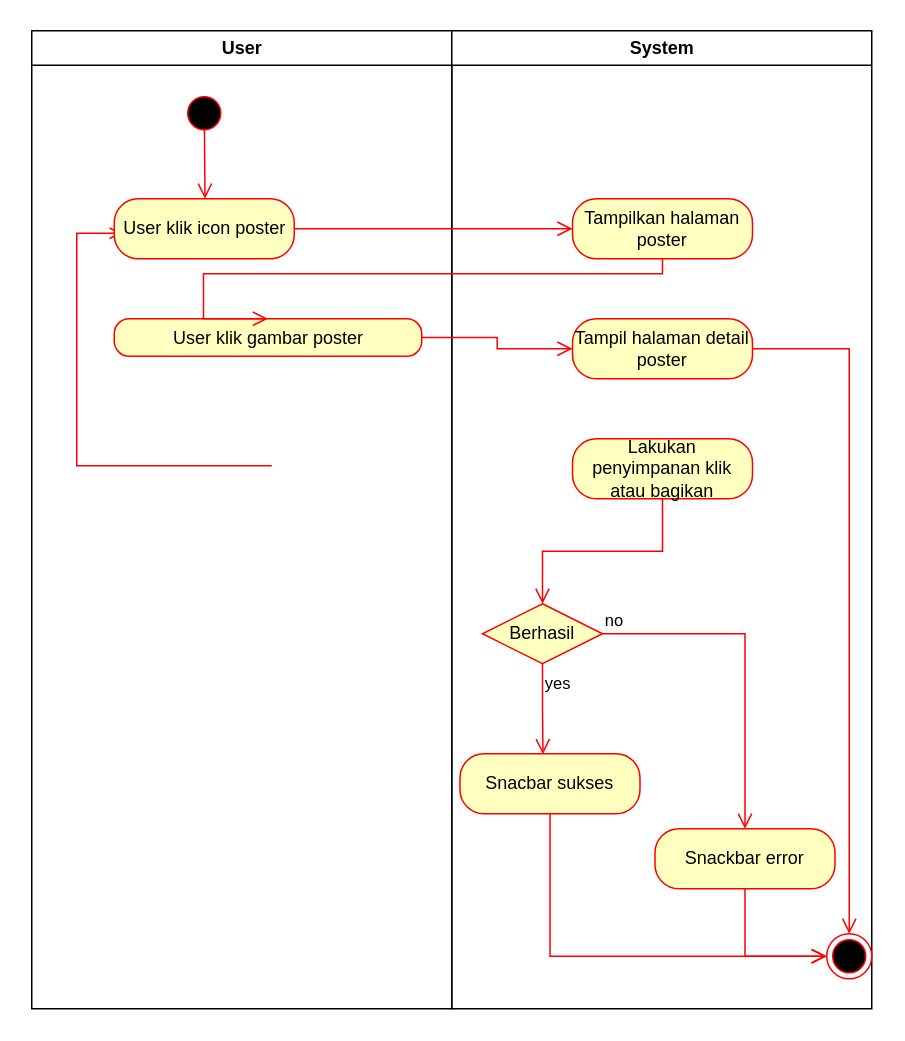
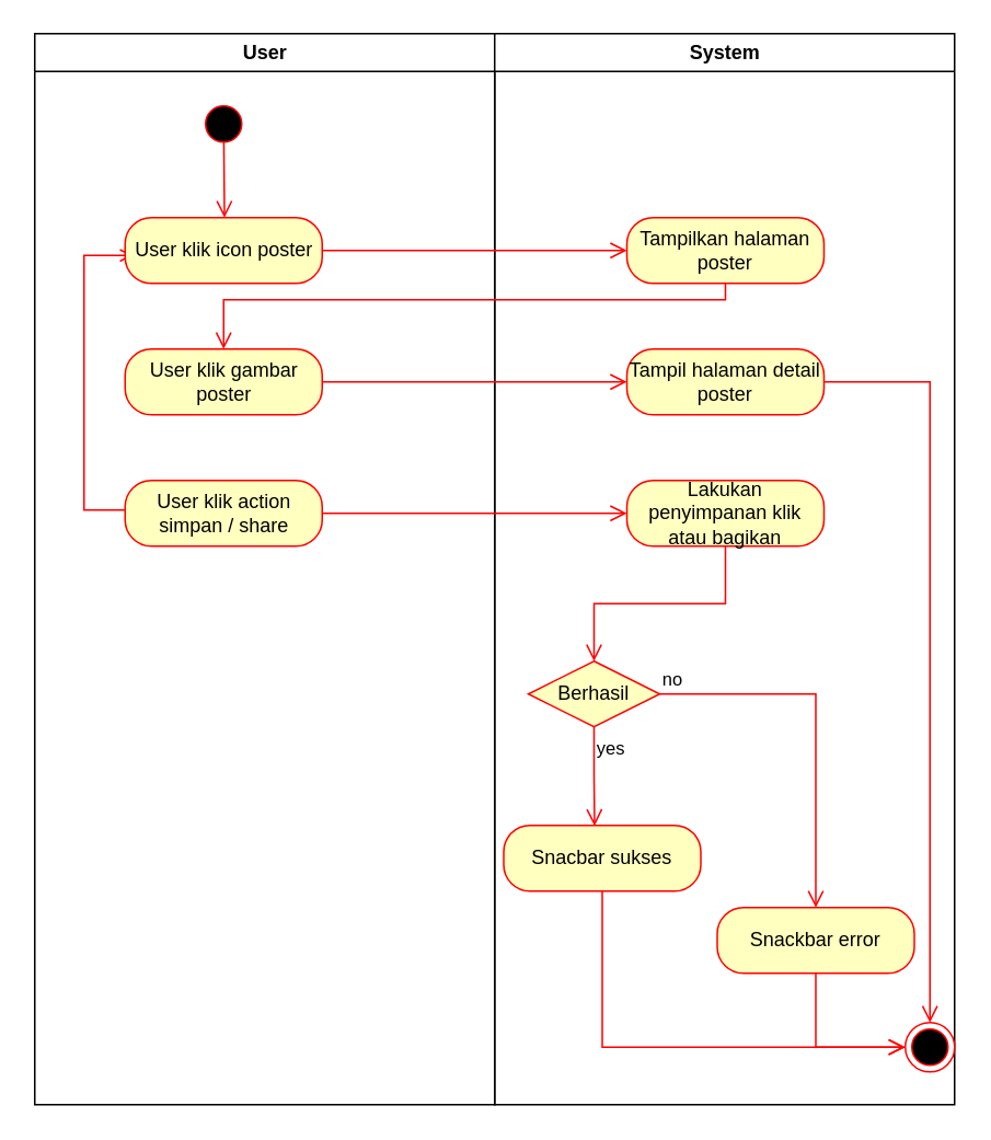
- <mxCell id="7" value="User klik gambar poster" style="rounded=1;whiteSpace=wrap;html=1;arcSize=40;fontColor=#000000;fillColor=#ffffc0;strokeColor=#ff0000;" vertex="1" parent="2"><mxGeometry x="55" y="192" width="205" height="25" as="geometry" /></mxCell>
+ <mxCell id="7" value="User klik gambar poster" style="rounded=1;whiteSpace=wrap;html=1;arcSize=40;fontColor=#000000;fillColor=#ffffc0;strokeColor=#ff0000;" vertex="1" parent="2"><mxGeometry x="55" y="192" width="120" height="40" as="geometry" /></mxCell>
+ <mxCell id="8" value="User klik action simpan / share" style="rounded=1;whiteSpace=wrap;html=1;arcSize=40;fontColor=#000000;fillColor=#ffffc0;strokeColor=#ff0000;" vertex="1" parent="2"><mxGeometry x="55" y="272" width="120" height="40" as="geometry" /></mxCell>
+ <mxCell id="26" value="" style="edgeStyle=orthogonalEdgeStyle;html=1;verticalAlign=bottom;endArrow=open;endSize=8;strokeColor=#ff0000;rounded=0;entryX=0;entryY=0.5;entryDx=0;entryDy=0;" edge="1" source="8" parent="1" target="14"><mxGeometry relative="1" as="geometry"><mxPoint x="135.5" y="392" as="targetPoint" /></mxGeometry></mxCell>
